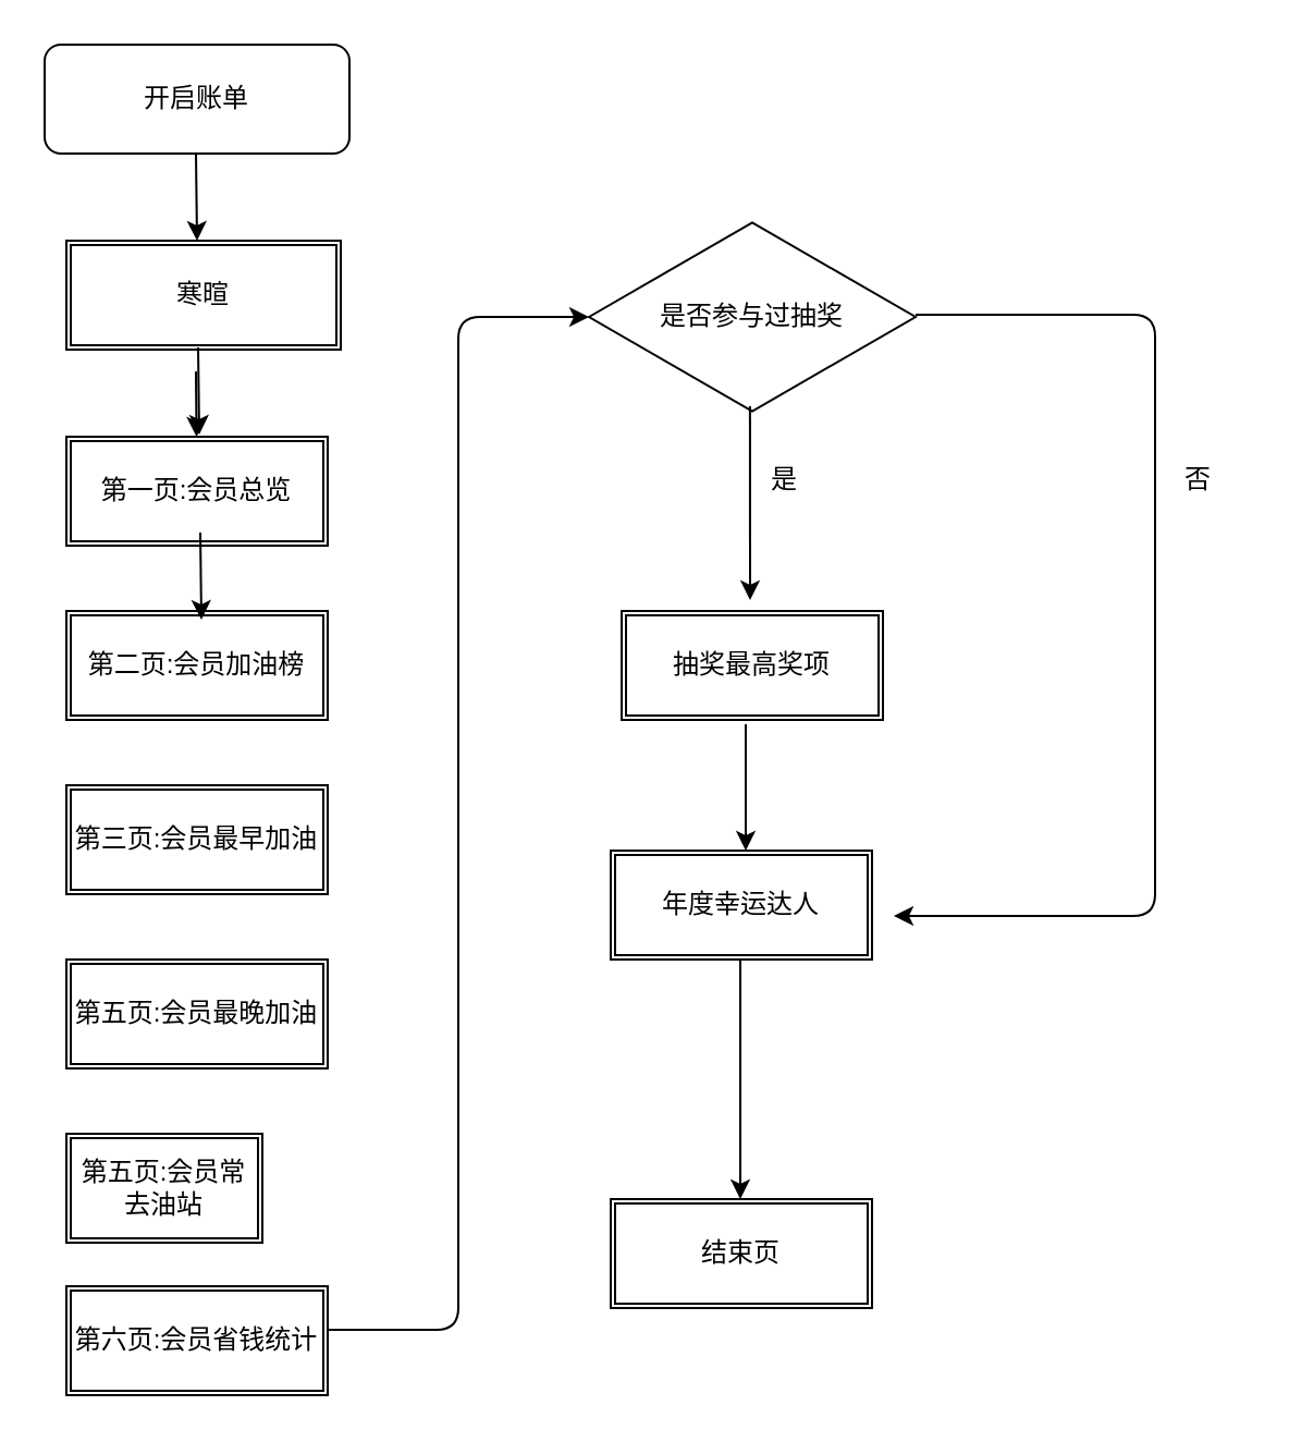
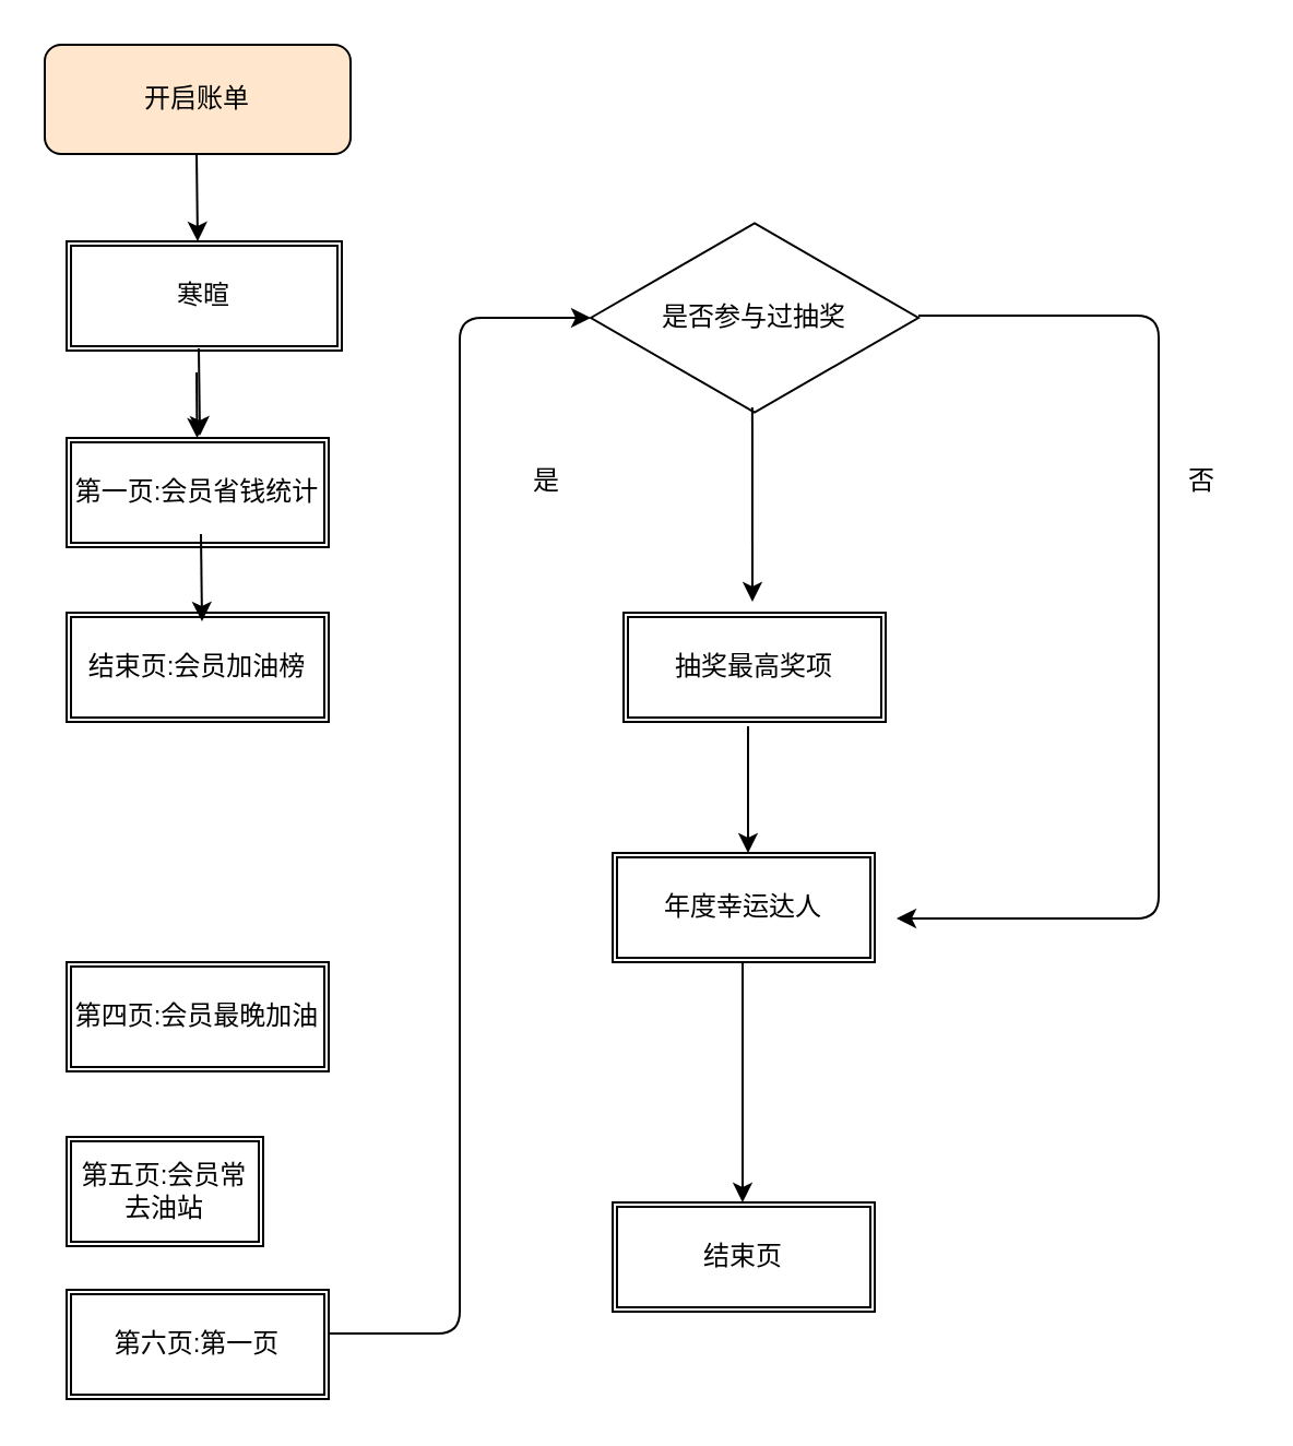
- <mxCell id="2" value="开启账单" style="rounded=1;whiteSpace=wrap;html=1;" vertex="1" parent="1"><mxGeometry x="20" y="20" width="140" height="50" as="geometry" /></mxCell>
+ <mxCell id="2" value="开启账单" style="rounded=1;whiteSpace=wrap;html=1;fillColor=#ffe6cc;" vertex="1" parent="1"><mxGeometry x="20" y="20" width="140" height="50" as="geometry" /></mxCell>
- <mxCell id="13" value="是" style="text;html=1;strokeColor=none;fillColor=none;align=center;verticalAlign=middle;whiteSpace=wrap;rounded=0;" vertex="1" parent="1"><mxGeometry x="340" y="210" width="40" height="20" as="geometry" /></mxCell>
+ <mxCell id="13" value="是" style="text;html=1;strokeColor=none;fillColor=none;align=center;verticalAlign=middle;whiteSpace=wrap;rounded=0;" vertex="1" parent="1"><mxGeometry x="230" y="210" width="40" height="20" as="geometry" /></mxCell>
- <mxCell id="4" value="第一页:会员总览" style="shape=ext;double=1;rounded=0;whiteSpace=wrap;html=1;" vertex="1" parent="1"><mxGeometry x="30" y="200" width="120" height="50" as="geometry" /></mxCell>
+ <mxCell id="4" value="第一页:会员省钱统计" style="shape=ext;double=1;rounded=0;whiteSpace=wrap;html=1;" vertex="1" parent="1"><mxGeometry x="30" y="200" width="120" height="50" as="geometry" /></mxCell>
- <mxCell id="5" value="第二页:会员加油榜" style="shape=ext;double=1;rounded=0;whiteSpace=wrap;html=1;" vertex="1" parent="1"><mxGeometry x="30" y="280" width="120" height="50" as="geometry" /></mxCell>
+ <mxCell id="5" value="结束页:会员加油榜" style="shape=ext;double=1;rounded=0;whiteSpace=wrap;html=1;" vertex="1" parent="1"><mxGeometry x="30" y="280" width="120" height="50" as="geometry" /></mxCell>
- <mxCell id="6" value="第三页:会员最早加油" style="shape=ext;double=1;rounded=0;whiteSpace=wrap;html=1;" vertex="1" parent="1"><mxGeometry x="30" y="360" width="120" height="50" as="geometry" /></mxCell>
- <mxCell id="7" value="第五页:会员最晚加油" style="shape=ext;double=1;rounded=0;whiteSpace=wrap;html=1;" vertex="1" parent="1"><mxGeometry x="30" y="440" width="120" height="50" as="geometry" /></mxCell>
+ <mxCell id="7" value="第四页:会员最晚加油" style="shape=ext;double=1;rounded=0;whiteSpace=wrap;html=1;" vertex="1" parent="1"><mxGeometry x="30" y="440" width="120" height="50" as="geometry" /></mxCell>
- <mxCell id="9" value="第六页:会员省钱统计" style="shape=ext;double=1;rounded=0;whiteSpace=wrap;html=1;" vertex="1" parent="1"><mxGeometry x="30" y="590" width="120" height="50" as="geometry" /></mxCell>
+ <mxCell id="9" value="第六页:第一页" style="shape=ext;double=1;rounded=0;whiteSpace=wrap;html=1;" vertex="1" parent="1"><mxGeometry x="30" y="590" width="120" height="50" as="geometry" /></mxCell>
